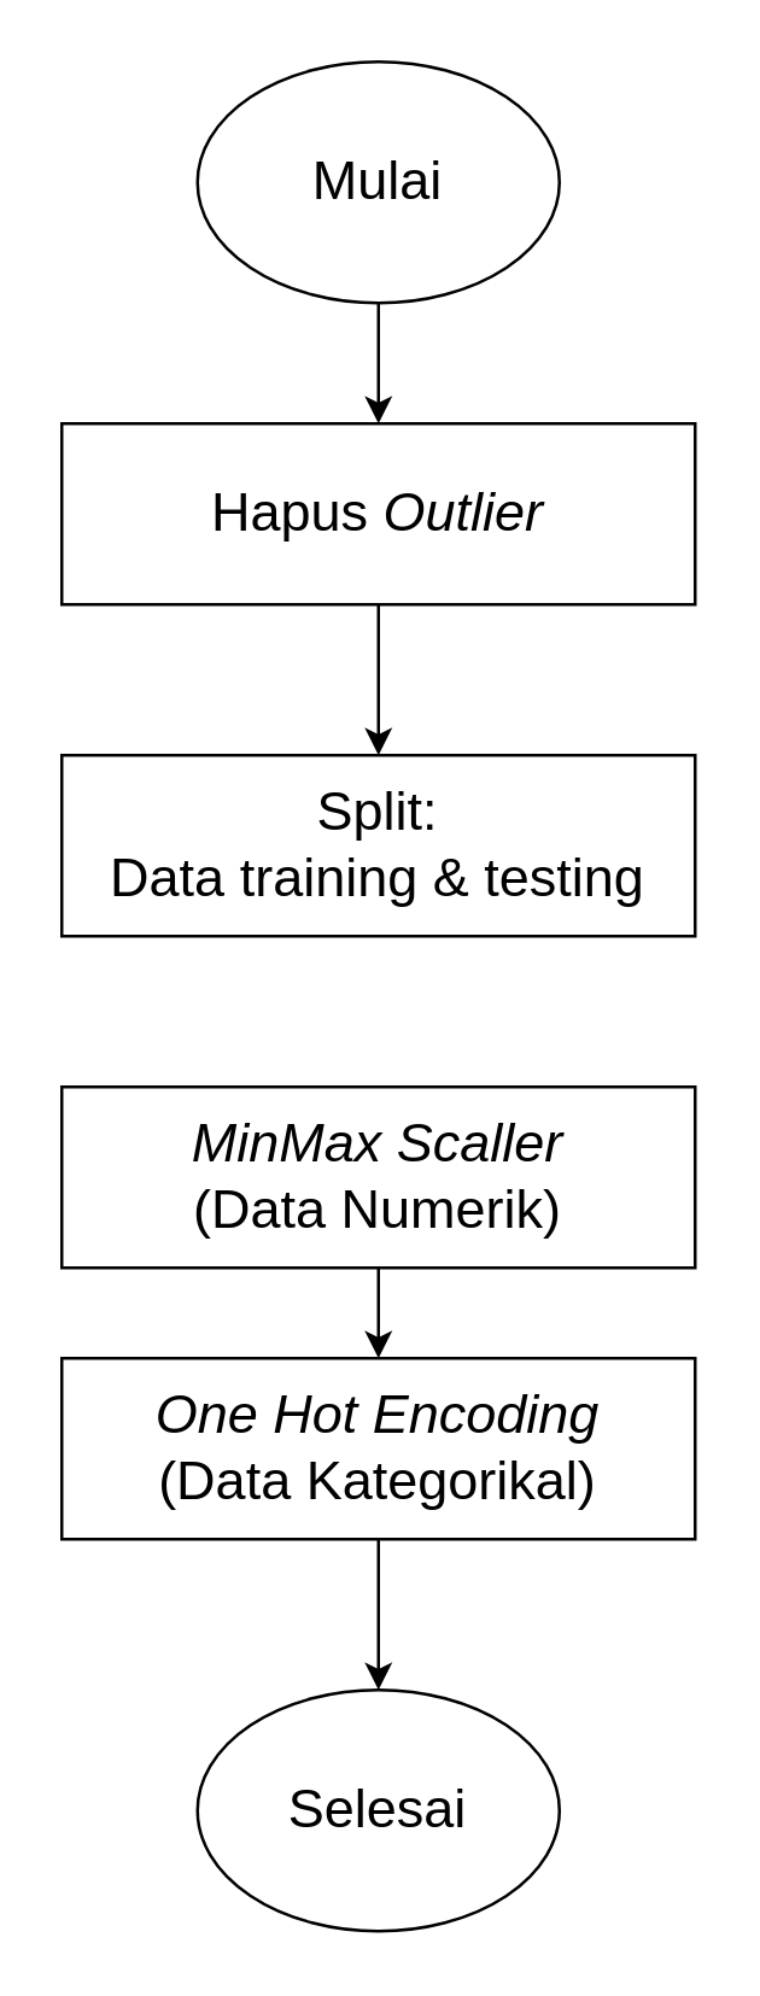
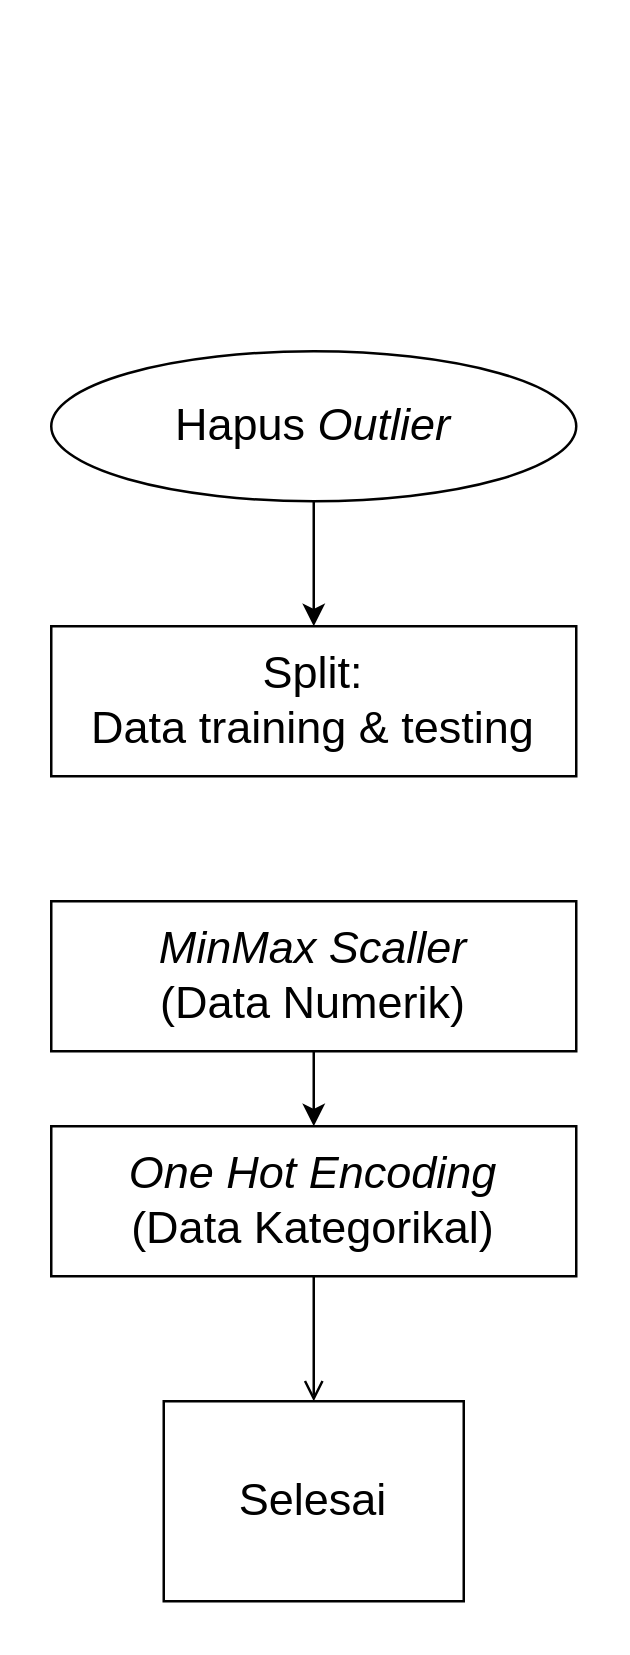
- <mxCell id="2" value="&lt;font style=&quot;font-size: 18px&quot;&gt;Mulai&lt;/font&gt;" style="ellipse;whiteSpace=wrap;html=1;" vertex="1" parent="1"><mxGeometry x="65" y="20" width="120" height="80" as="geometry" /></mxCell>
- <mxCell id="8" value="" style="endArrow=classic;html=1;exitX=0.5;exitY=1;exitDx=0;exitDy=0;entryX=0.5;entryY=0;entryDx=0;entryDy=0;" edge="1" parent="1" source="2" target="7"><mxGeometry width="50" height="50" relative="1" as="geometry"><mxPoint x="125" y="110" as="sourcePoint" /><mxPoint x="95" y="100" as="targetPoint" /></mxGeometry></mxCell>
- <mxCell id="7" value="&lt;span style=&quot;font-size: 18px&quot;&gt;Hapus &lt;i&gt;Outlier&lt;/i&gt;&lt;/span&gt;" style="rounded=0;whiteSpace=wrap;html=1;" vertex="1" parent="1"><mxGeometry x="20" y="140" width="210" height="60" as="geometry" /></mxCell>
+ <mxCell id="7" value="&lt;span style=&quot;font-size: 18px&quot;&gt;Hapus &lt;i&gt;Outlier&lt;/i&gt;&lt;/span&gt;" style="ellipse;whiteSpace=wrap;html=1;" vertex="1" parent="1"><mxGeometry x="20" y="140" width="210" height="60" as="geometry" /></mxCell>
- <mxCell id="11" value="" style="endArrow=classic;html=1;exitX=0.5;exitY=1;exitDx=0;exitDy=0;entryX=0.5;entryY=0;entryDx=0;entryDy=0;" edge="1" parent="1" source="6" target="3"><mxGeometry width="50" height="50" relative="1" as="geometry"><mxPoint x="145" y="570" as="sourcePoint" /><mxPoint x="195" y="520" as="targetPoint" /></mxGeometry></mxCell>
+ <mxCell id="11" value="" style="endArrow=open;html=1;exitX=0.5;exitY=1;exitDx=0;exitDy=0;entryX=0.5;entryY=0;entryDx=0;entryDy=0;" edge="1" parent="1" source="6" target="3"><mxGeometry width="50" height="50" relative="1" as="geometry"><mxPoint x="145" y="570" as="sourcePoint" /><mxPoint x="195" y="520" as="targetPoint" /></mxGeometry></mxCell>
- <mxCell id="3" value="&lt;font style=&quot;font-size: 18px&quot;&gt;Selesai&lt;/font&gt;" style="ellipse;whiteSpace=wrap;html=1;" vertex="1" parent="1"><mxGeometry x="65" y="560" width="120" height="80" as="geometry" /></mxCell>
+ <mxCell id="3" value="&lt;font style=&quot;font-size: 18px&quot;&gt;Selesai&lt;/font&gt;" style="whiteSpace=wrap;html=1;rounded=0;" vertex="1" parent="1"><mxGeometry x="65" y="560" width="120" height="80" as="geometry" /></mxCell>
